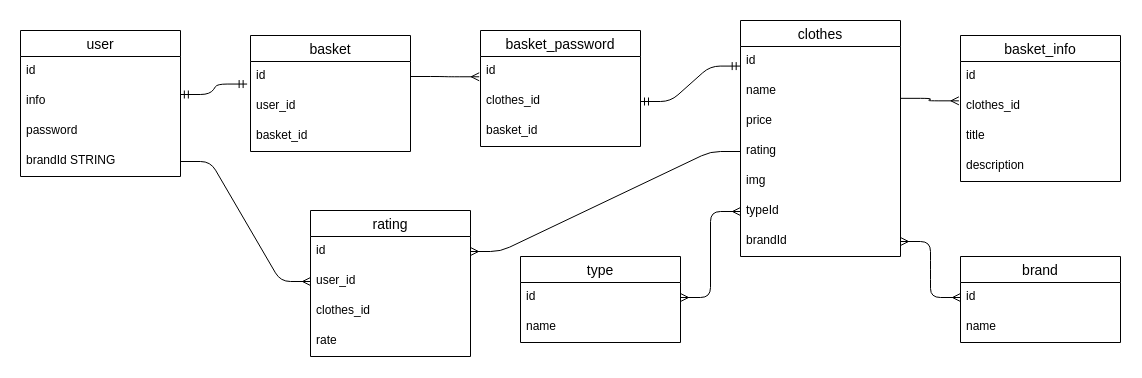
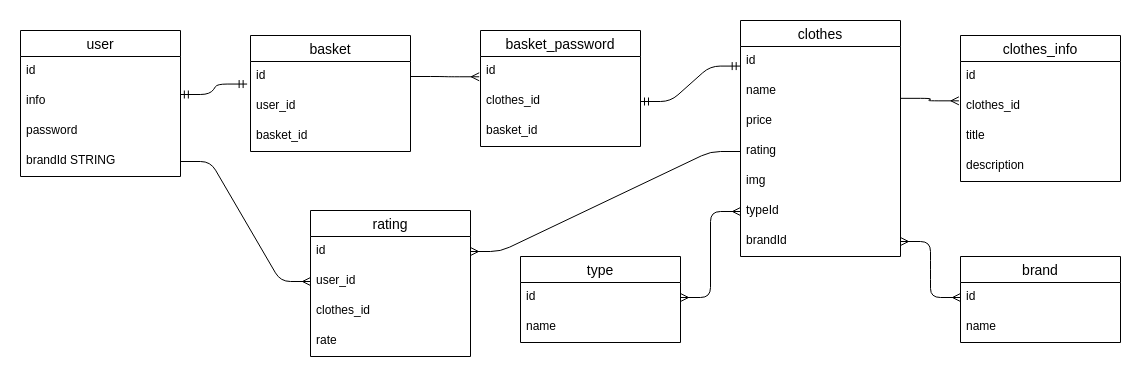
- <mxCell id="34" value="basket_info" style="swimlane;fontStyle=0;childLayout=stackLayout;horizontal=1;startSize=26;horizontalStack=0;resizeParent=1;resizeParentMax=0;resizeLast=0;collapsible=1;marginBottom=0;align=center;fontSize=14;" parent="1" vertex="1"><mxGeometry x="960" y="35" width="160" height="146" as="geometry" /></mxCell>
+ <mxCell id="34" value="clothes_info" style="swimlane;fontStyle=0;childLayout=stackLayout;horizontal=1;startSize=26;horizontalStack=0;resizeParent=1;resizeParentMax=0;resizeLast=0;collapsible=1;marginBottom=0;align=center;fontSize=14;" parent="1" vertex="1"><mxGeometry x="960" y="35" width="160" height="146" as="geometry" /></mxCell>
